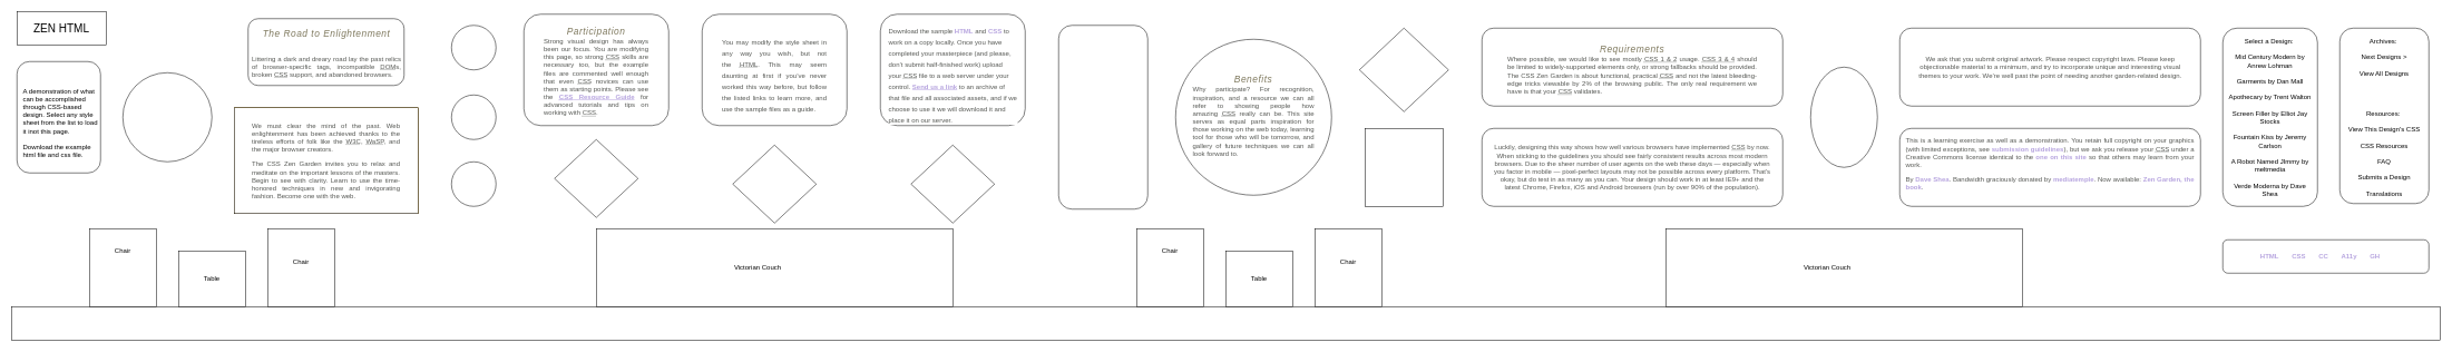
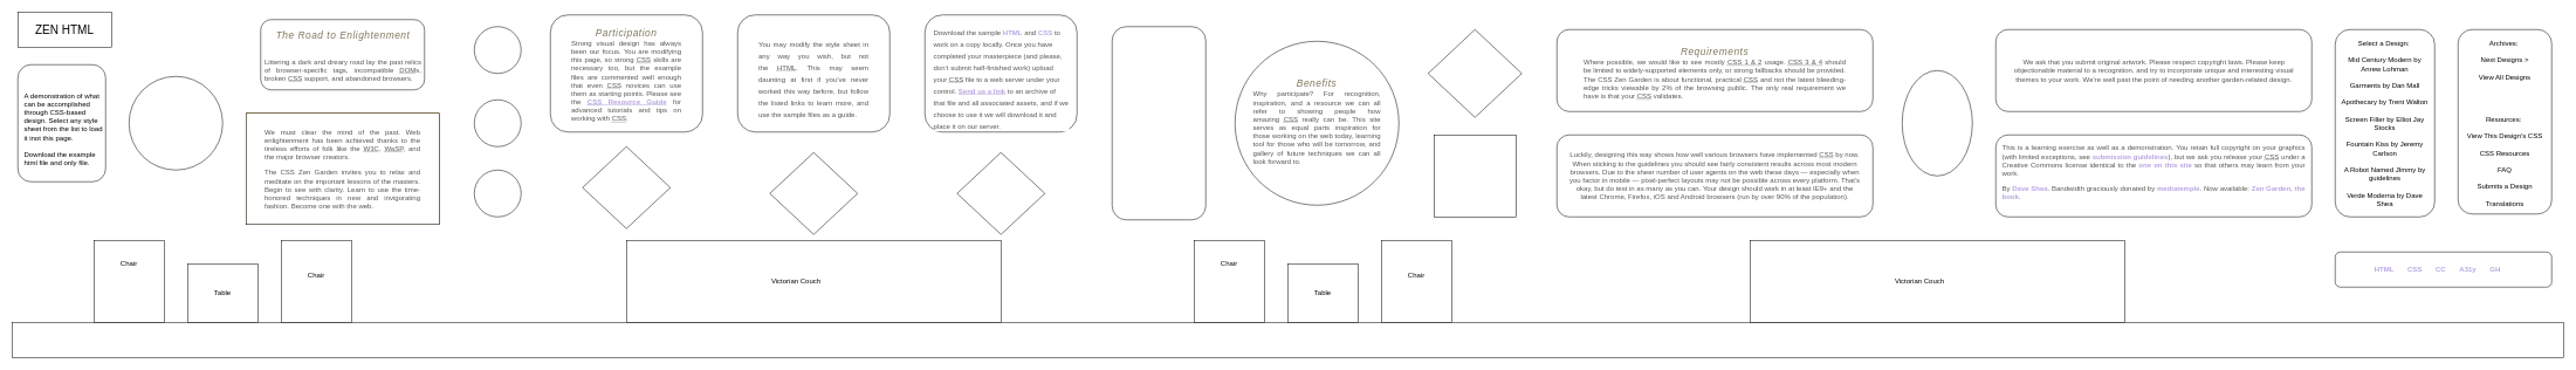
- <mxCell id="44" value="&#10;&#10;&lt;span style=&quot;color: rgb(85, 87, 83); font-family: georgia, sans-serif; font-size: 12px; font-style: normal; font-weight: 400; letter-spacing: normal; text-align: justify; text-indent: 0px; text-transform: none; word-spacing: 0px; background-color: rgb(255, 255, 255); display: inline; float: none;&quot;&gt;We ask that you submit original artwork. Please respect copyright laws. Please keep objectionable material to a minimum, and try to incorporate unique and interesting visual themes to your work. We’re well past the point of needing another garden-related design.&lt;/span&gt;&#10;&#10;" style="text;html=1;strokeColor=none;fillColor=none;align=center;verticalAlign=middle;whiteSpace=wrap;rounded=0;" parent="42" vertex="1"><mxGeometry x="22.5" y="48.5" width="495" height="43" as="geometry" /></mxCell>
+ <mxCell id="44" value="&#10;&#10;&lt;span style=&quot;color: rgb(85, 87, 83); font-family: georgia, sans-serif; font-size: 12px; font-style: normal; font-weight: 400; letter-spacing: normal; text-align: justify; text-indent: 0px; text-transform: none; word-spacing: 0px; background-color: rgb(255, 255, 255); display: inline; float: none;&quot;&gt;We ask that you submit original artwork. Please respect copyright laws. Please keep objectionable material to a recognition, and try to incorporate unique and interesting visual themes to your work. We’re well past the point of needing another garden-related design.&lt;/span&gt;&#10;&#10;" style="text;html=1;strokeColor=none;fillColor=none;align=center;verticalAlign=middle;whiteSpace=wrap;rounded=0;" parent="42" vertex="1"><mxGeometry x="22.5" y="48.5" width="495" height="43" as="geometry" /></mxCell>
- <mxCell id="65" value="Select a Design:&amp;nbsp;&lt;br&gt;&lt;br&gt;Mid Century Modern by Anrew Lohman&lt;br&gt;&lt;br&gt;Garments by Dan Mall&lt;br&gt;&lt;br&gt;Apothecary by Trent Walton&lt;br&gt;&lt;br&gt;Screen Filler by Elliot Jay Stocks&lt;br&gt;&lt;br&gt;Fountain Kiss by Jeremy Carlson&lt;br&gt;&lt;br&gt;A Robot Named JImmy by meltmedia&lt;br&gt;&lt;br&gt;Verde Moderna by Dave Shea&lt;br&gt;" style="text;html=1;strokeColor=none;fillColor=none;align=center;verticalAlign=middle;whiteSpace=wrap;rounded=0;" parent="63" vertex="1"><mxGeometry x="5" width="160" height="353" as="geometry" /></mxCell>
+ <mxCell id="65" value="Select a Design:&amp;nbsp;&lt;br&gt;&lt;br&gt;Mid Century Modern by Anrew Lohman&lt;br&gt;&lt;br&gt;Garments by Dan Mall&lt;br&gt;&lt;br&gt;Apothecary by Trent Walton&lt;br&gt;&lt;br&gt;Screen Filler by Elliot Jay Stocks&lt;br&gt;&lt;br&gt;Fountain Kiss by Jeremy Carlson&lt;br&gt;&lt;br&gt;A Robot Named JImmy by guidelines&lt;br&gt;&lt;br&gt;Verde Moderna by Dave Shea&lt;br&gt;" style="text;html=1;strokeColor=none;fillColor=none;align=center;verticalAlign=middle;whiteSpace=wrap;rounded=0;" parent="63" vertex="1"><mxGeometry x="5" width="160" height="353" as="geometry" /></mxCell>
- <mxCell id="5" value="&lt;div style=&quot;text-align: left&quot;&gt;&lt;span&gt;A demonstration of what can be accomplished through CSS-based design. Select any style sheet from the list to load it inot this page.&amp;nbsp;&lt;/span&gt;&lt;/div&gt;&lt;br&gt;&lt;div style=&quot;text-align: left&quot;&gt;&lt;span&gt;Download the example html file and css file.&amp;nbsp;&lt;/span&gt;&lt;/div&gt;" style="text;html=1;strokeColor=none;fillColor=none;align=center;verticalAlign=middle;whiteSpace=wrap;rounded=0;" parent="1" vertex="1"><mxGeometry x="40" y="140" width="140" height="160" as="geometry" /></mxCell>
+ <mxCell id="5" value="&lt;div style=&quot;text-align: left&quot;&gt;&lt;span&gt;A demonstration of what can be accomplished through CSS-based design. Select any style sheet from the list to load it inot this page.&amp;nbsp;&lt;/span&gt;&lt;/div&gt;&lt;br&gt;&lt;div style=&quot;text-align: left&quot;&gt;&lt;span&gt;Download the example html file and only file.&amp;nbsp;&lt;/span&gt;&lt;/div&gt;" style="text;html=1;strokeColor=none;fillColor=none;align=center;verticalAlign=middle;whiteSpace=wrap;rounded=0;" parent="1" vertex="1"><mxGeometry x="40" y="140" width="140" height="160" as="geometry" /></mxCell>
- <mxCell id="74" value="&#10;&#10;&lt;a href=&quot;http://validator.w3.org/check/referer&quot; title=&quot;Check the validity of this site’s HTML&quot; class=&quot;zen-validate-html&quot; style=&quot;font-weight: bold; text-decoration: none; color: rgb(183, 165, 223); margin-right: 20px; font-family: georgia, sans-serif; font-size: 12px; font-style: normal; letter-spacing: normal; text-align: center; text-indent: 0px; text-transform: none; word-spacing: 0px; background-color: rgb(255, 255, 255);&quot;&gt;HTML&lt;/a&gt;&lt;span style=&quot;color: rgb(85, 87, 83); font-family: georgia, sans-serif; font-size: 12px; font-style: normal; font-weight: 400; letter-spacing: normal; text-align: center; text-indent: 0px; text-transform: none; word-spacing: 0px; background-color: rgb(255, 255, 255); display: inline; float: none;&quot;&gt;&lt;span&gt;&amp;nbsp;&lt;/span&gt;&lt;/span&gt;&lt;a href=&quot;http://jigsaw.w3.org/css-validator/check/referer&quot; title=&quot;Check the validity of this site’s CSS&quot; class=&quot;zen-validate-css&quot; style=&quot;font-weight: bold; text-decoration: none; color: rgb(183, 165, 223); margin-right: 20px; font-family: georgia, sans-serif; font-size: 12px; font-style: normal; letter-spacing: normal; text-align: center; text-indent: 0px; text-transform: none; word-spacing: 0px; background-color: rgb(255, 255, 255);&quot;&gt;CSS&lt;/a&gt;&lt;span style=&quot;color: rgb(85, 87, 83); font-family: georgia, sans-serif; font-size: 12px; font-style: normal; font-weight: 400; letter-spacing: normal; text-align: center; text-indent: 0px; text-transform: none; word-spacing: 0px; background-color: rgb(255, 255, 255); display: inline; float: none;&quot;&gt;&lt;span&gt;&amp;nbsp;&lt;/span&gt;&lt;/span&gt;&lt;a href=&quot;http://creativecommons.org/licenses/by-nc-sa/3.0/&quot; title=&quot;View the Creative Commons license of this site: Attribution-NonCommercial-ShareAlike.&quot; class=&quot;zen-license&quot; style=&quot;font-weight: bold; text-decoration: none; color: rgb(183, 165, 223); margin-right: 20px; font-family: georgia, sans-serif; font-size: 12px; font-style: normal; letter-spacing: normal; text-align: center; text-indent: 0px; text-transform: none; word-spacing: 0px; background-color: rgb(255, 255, 255);&quot;&gt;CC&lt;/a&gt;&lt;span style=&quot;color: rgb(85, 87, 83); font-family: georgia, sans-serif; font-size: 12px; font-style: normal; font-weight: 400; letter-spacing: normal; text-align: center; text-indent: 0px; text-transform: none; word-spacing: 0px; background-color: rgb(255, 255, 255); display: inline; float: none;&quot;&gt;&lt;span&gt;&amp;nbsp;&lt;/span&gt;&lt;/span&gt;&lt;a href=&quot;http://mezzoblue.com/zengarden/faq/#aaa&quot; title=&quot;Read about the accessibility of this site&quot; class=&quot;zen-accessibility&quot; style=&quot;font-weight: bold; text-decoration: none; color: rgb(183, 165, 223); margin-right: 20px; font-family: georgia, sans-serif; font-size: 12px; font-style: normal; letter-spacing: normal; text-align: center; text-indent: 0px; text-transform: none; word-spacing: 0px; background-color: rgb(255, 255, 255);&quot;&gt;A11y&lt;/a&gt;&lt;span style=&quot;color: rgb(85, 87, 83); font-family: georgia, sans-serif; font-size: 12px; font-style: normal; font-weight: 400; letter-spacing: normal; text-align: center; text-indent: 0px; text-transform: none; word-spacing: 0px; background-color: rgb(255, 255, 255); display: inline; float: none;&quot;&gt;&lt;span&gt;&amp;nbsp;&lt;/span&gt;&lt;/span&gt;&lt;a href=&quot;https://github.com/mezzoblue/csszengarden.com&quot; title=&quot;Fork this site on Github&quot; class=&quot;zen-github&quot; style=&quot;font-weight: bold; text-decoration: none; color: rgb(183, 165, 223); margin-right: 20px; font-family: georgia, sans-serif; font-size: 12px; font-style: normal; letter-spacing: normal; text-align: center; text-indent: 0px; text-transform: none; word-spacing: 0px; background-color: rgb(255, 255, 255);&quot;&gt;GH&lt;/a&gt;&#10;&#10;" style="text;html=1;strokeColor=none;fillColor=none;align=center;verticalAlign=middle;whiteSpace=wrap;rounded=0;" parent="72" vertex="1"><mxGeometry x="35" y="20" width="300" height="20" as="geometry" /></mxCell>
+ <mxCell id="74" value="&#10;&#10;&lt;a href=&quot;http://validator.w3.org/check/referer&quot; title=&quot;Check the validity of this site’s HTML&quot; class=&quot;zen-validate-html&quot; style=&quot;font-weight: bold; text-decoration: none; color: rgb(183, 165, 223); margin-right: 20px; font-family: georgia, sans-serif; font-size: 12px; font-style: normal; letter-spacing: normal; text-align: center; text-indent: 0px; text-transform: none; word-spacing: 0px; background-color: rgb(255, 255, 255);&quot;&gt;HTML&lt;/a&gt;&lt;span style=&quot;color: rgb(85, 87, 83); font-family: georgia, sans-serif; font-size: 12px; font-style: normal; font-weight: 400; letter-spacing: normal; text-align: center; text-indent: 0px; text-transform: none; word-spacing: 0px; background-color: rgb(255, 255, 255); display: inline; float: none;&quot;&gt;&lt;span&gt;&amp;nbsp;&lt;/span&gt;&lt;/span&gt;&lt;a href=&quot;http://jigsaw.w3.org/css-validator/check/referer&quot; title=&quot;Check the validity of this site’s CSS&quot; class=&quot;zen-validate-css&quot; style=&quot;font-weight: bold; text-decoration: none; color: rgb(183, 165, 223); margin-right: 20px; font-family: georgia, sans-serif; font-size: 12px; font-style: normal; letter-spacing: normal; text-align: center; text-indent: 0px; text-transform: none; word-spacing: 0px; background-color: rgb(255, 255, 255);&quot;&gt;CSS&lt;/a&gt;&lt;span style=&quot;color: rgb(85, 87, 83); font-family: georgia, sans-serif; font-size: 12px; font-style: normal; font-weight: 400; letter-spacing: normal; text-align: center; text-indent: 0px; text-transform: none; word-spacing: 0px; background-color: rgb(255, 255, 255); display: inline; float: none;&quot;&gt;&lt;span&gt;&amp;nbsp;&lt;/span&gt;&lt;/span&gt;&lt;a href=&quot;http://creativecommons.org/licenses/by-nc-sa/3.0/&quot; title=&quot;View the Creative Commons license of this site: Attribution-NonCommercial-ShareAlike.&quot; class=&quot;zen-license&quot; style=&quot;font-weight: bold; text-decoration: none; color: rgb(183, 165, 223); margin-right: 20px; font-family: georgia, sans-serif; font-size: 12px; font-style: normal; letter-spacing: normal; text-align: center; text-indent: 0px; text-transform: none; word-spacing: 0px; background-color: rgb(255, 255, 255);&quot;&gt;CC&lt;/a&gt;&lt;span style=&quot;color: rgb(85, 87, 83); font-family: georgia, sans-serif; font-size: 12px; font-style: normal; font-weight: 400; letter-spacing: normal; text-align: center; text-indent: 0px; text-transform: none; word-spacing: 0px; background-color: rgb(255, 255, 255); display: inline; float: none;&quot;&gt;&lt;span&gt;&amp;nbsp;&lt;/span&gt;&lt;/span&gt;&lt;a href=&quot;http://mezzoblue.com/zengarden/faq/#aaa&quot; title=&quot;Read about the accessibility of this site&quot; class=&quot;zen-accessibility&quot; style=&quot;font-weight: bold; text-decoration: none; color: rgb(183, 165, 223); margin-right: 20px; font-family: georgia, sans-serif; font-size: 12px; font-style: normal; letter-spacing: normal; text-align: center; text-indent: 0px; text-transform: none; word-spacing: 0px; background-color: rgb(255, 255, 255);&quot;&gt;A31y&lt;/a&gt;&lt;span style=&quot;color: rgb(85, 87, 83); font-family: georgia, sans-serif; font-size: 12px; font-style: normal; font-weight: 400; letter-spacing: normal; text-align: center; text-indent: 0px; text-transform: none; word-spacing: 0px; background-color: rgb(255, 255, 255); display: inline; float: none;&quot;&gt;&lt;span&gt;&amp;nbsp;&lt;/span&gt;&lt;/span&gt;&lt;a href=&quot;https://github.com/mezzoblue/csszengarden.com&quot; title=&quot;Fork this site on Github&quot; class=&quot;zen-github&quot; style=&quot;font-weight: bold; text-decoration: none; color: rgb(183, 165, 223); margin-right: 20px; font-family: georgia, sans-serif; font-size: 12px; font-style: normal; letter-spacing: normal; text-align: center; text-indent: 0px; text-transform: none; word-spacing: 0px; background-color: rgb(255, 255, 255);&quot;&gt;GH&lt;/a&gt;&#10;&#10;" style="text;html=1;strokeColor=none;fillColor=none;align=center;verticalAlign=middle;whiteSpace=wrap;rounded=0;" parent="72" vertex="1"><mxGeometry x="35" y="20" width="300" height="20" as="geometry" /></mxCell>
